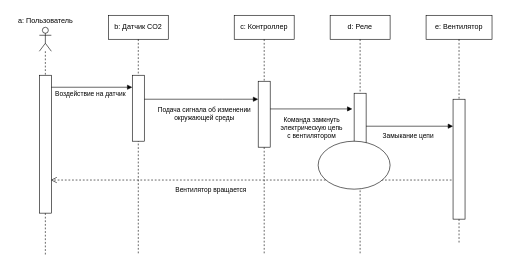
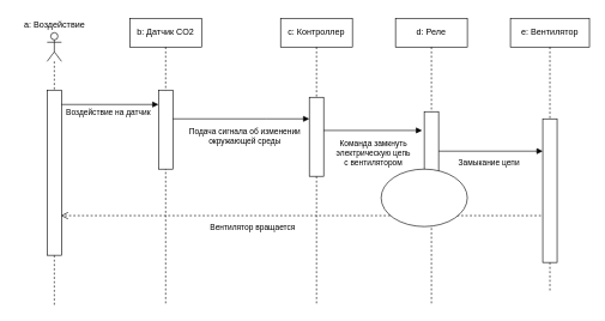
- <mxCell id="17" value="a: Пользователь" style="text;html=1;align=center;verticalAlign=middle;resizable=0;points=[];autosize=1;strokeColor=none;fillColor=none;" vertex="1" parent="1"><mxGeometry x="20" y="20" width="110" height="30" as="geometry" /></mxCell>
+ <mxCell id="17" value="a: Воздействие" style="text;html=1;align=center;verticalAlign=middle;resizable=0;points=[];autosize=1;strokeColor=none;fillColor=none;" vertex="1" parent="1"><mxGeometry x="20" y="20" width="110" height="30" as="geometry" /></mxCell>
